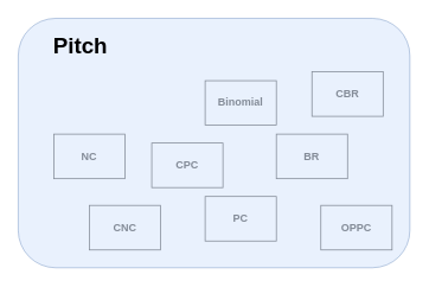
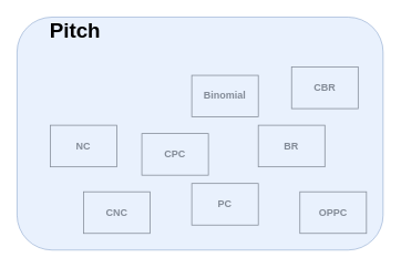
- <mxCell id="11" value="&lt;font style=&quot;font-size: 25px&quot;&gt;&lt;b&gt;Pitch&lt;/b&gt;&lt;/font&gt;" style="text;html=1;strokeColor=none;fillColor=none;align=center;verticalAlign=middle;whiteSpace=wrap;rounded=0;opacity=60;" vertex="1" parent="1"><mxGeometry x="70" y="40" width="40" height="20" as="geometry" /></mxCell>
+ <mxCell id="11" value="&lt;font style=&quot;font-size: 25px&quot;&gt;&lt;b&gt;Pitch&lt;/b&gt;&lt;/font&gt;" style="text;html=1;strokeColor=none;fillColor=none;align=center;verticalAlign=middle;whiteSpace=wrap;rounded=0;opacity=60;" vertex="1" parent="1"><mxGeometry x="70" y="25" width="40" height="20" as="geometry" /></mxCell>
